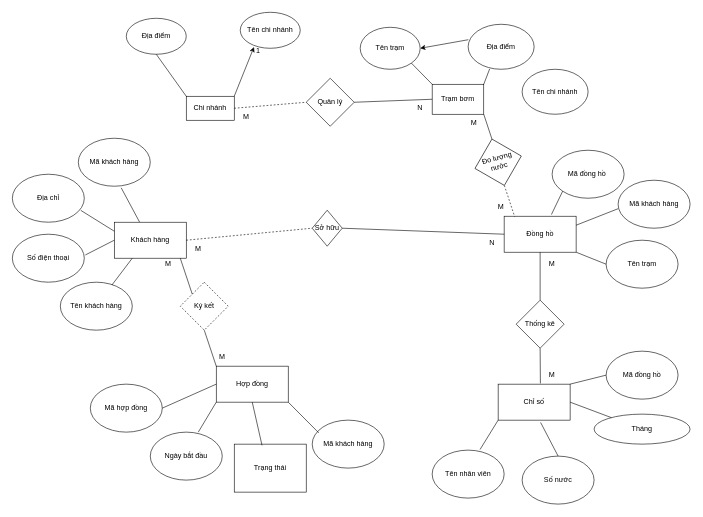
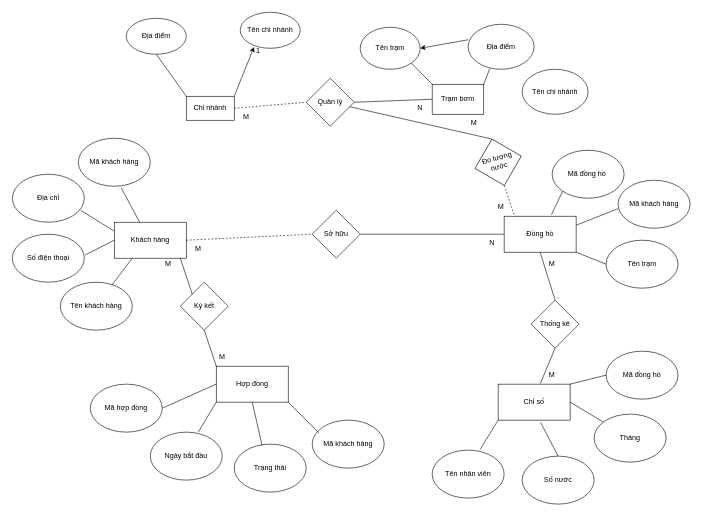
- <mxCell id="55" value="" style="endArrow=none;html=1;rounded=0;entryX=1;entryY=1;entryDx=0;entryDy=0;exitX=0.5;exitY=0;exitDx=0;exitDy=0;" edge="1" parent="1" source="57" target="5"><mxGeometry width="50" height="50" relative="1" as="geometry"><mxPoint x="781.716" y="251.716" as="sourcePoint" /><mxPoint x="820" y="230" as="targetPoint" /></mxGeometry></mxCell>
+ <mxCell id="55" value="" style="endArrow=none;html=1;rounded=0;exitX=0.5;exitY=0;exitDx=0;exitDy=0;" edge="1" parent="1" source="57" target="28"><mxGeometry width="50" height="50" relative="1" as="geometry"><mxPoint x="781.716" y="251.716" as="sourcePoint" /><mxPoint x="820" y="230" as="targetPoint" /></mxGeometry></mxCell>
- <mxCell id="50" value="Sở hữu" style="rhombus;whiteSpace=wrap;html=1;" vertex="1" parent="1"><mxGeometry x="520" y="350" width="50" height="60" as="geometry" /></mxCell>
+ <mxCell id="50" value="Sở hữu" style="rhombus;whiteSpace=wrap;html=1;" vertex="1" parent="1"><mxGeometry x="520" y="350" width="80" height="80" as="geometry" /></mxCell>
- <mxCell id="69" value="Ký kết" style="rhombus;whiteSpace=wrap;html=1;dashed=1;" vertex="1" parent="1"><mxGeometry x="300" y="470" width="80" height="80" as="geometry" /></mxCell>
+ <mxCell id="69" value="Ký kết" style="rhombus;whiteSpace=wrap;html=1;" vertex="1" parent="1"><mxGeometry x="300" y="470" width="80" height="80" as="geometry" /></mxCell>
- <mxCell id="64" value="Thống kê" style="rhombus;whiteSpace=wrap;html=1;" vertex="1" parent="1"><mxGeometry x="860" y="500" width="80" height="80" as="geometry" /></mxCell>
+ <mxCell id="64" value="Thống kê" style="rhombus;whiteSpace=wrap;html=1;" vertex="1" parent="1"><mxGeometry x="885" y="500" width="80" height="80" as="geometry" /></mxCell>
- <mxCell id="21" value="Tháng" style="ellipse;whiteSpace=wrap;html=1;" vertex="1" parent="1"><mxGeometry x="990" y="690" width="160" height="50" as="geometry" /></mxCell>
+ <mxCell id="21" value="Tháng" style="ellipse;whiteSpace=wrap;html=1;" vertex="1" parent="1"><mxGeometry x="990" y="690" width="120" height="80" as="geometry" /></mxCell>
- <mxCell id="24" value="Trạng thái" style="whiteSpace=wrap;html=1;rounded=0;" vertex="1" parent="1"><mxGeometry x="390" y="740" width="120" height="80" as="geometry" /></mxCell>
+ <mxCell id="24" value="Trạng thái" style="ellipse;whiteSpace=wrap;html=1;" vertex="1" parent="1"><mxGeometry x="390" y="740" width="120" height="80" as="geometry" /></mxCell>
